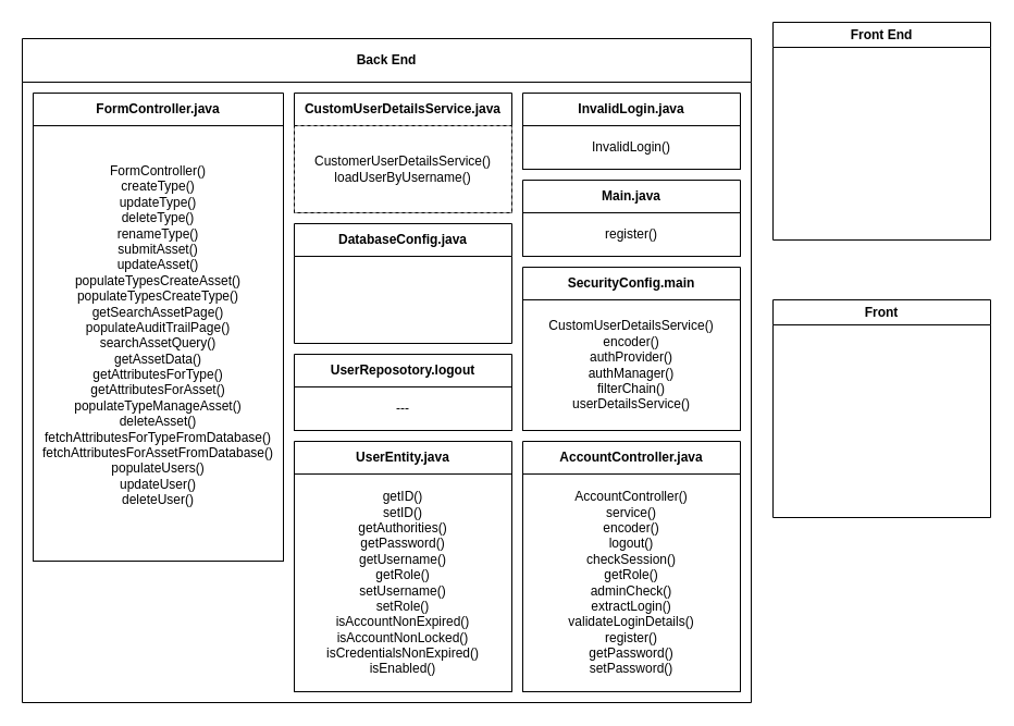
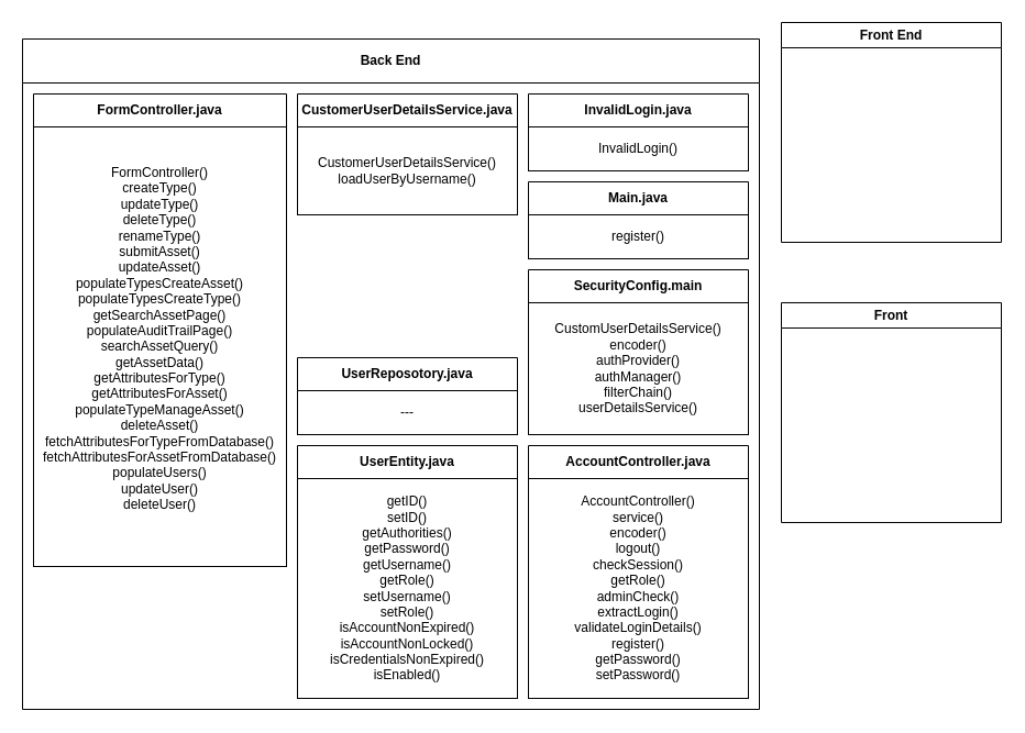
- <mxCell id="5" value="CustomUserDetailsService.java" style="swimlane;whiteSpace=wrap;html=1;startSize=30;" vertex="1" parent="2"><mxGeometry x="250" y="50" width="200" height="110" as="geometry" /></mxCell>
+ <mxCell id="5" value="CustomerUserDetailsService.java" style="swimlane;whiteSpace=wrap;html=1;startSize=30;" vertex="1" parent="2"><mxGeometry x="250" y="50" width="200" height="110" as="geometry" /></mxCell>
- <mxCell id="6" value="CustomerUserDetailsService()&lt;br&gt;loadUserByUsername()" style="whiteSpace=wrap;html=1;dashed=1;" vertex="1" parent="5"><mxGeometry y="30" width="200" height="80" as="geometry" /></mxCell>
+ <mxCell id="6" value="CustomerUserDetailsService()&lt;br&gt;loadUserByUsername()" style="whiteSpace=wrap;html=1;" vertex="1" parent="5"><mxGeometry y="30" width="200" height="80" as="geometry" /></mxCell>
- <mxCell id="7" value="DatabaseConfig.java" style="swimlane;whiteSpace=wrap;html=1;startSize=30;" vertex="1" parent="2"><mxGeometry x="250" y="170" width="200" height="110" as="geometry" /></mxCell>
- <mxCell id="14" value="UserReposotory.logout" style="swimlane;whiteSpace=wrap;html=1;startSize=30;" vertex="1" parent="2"><mxGeometry x="250" y="290" width="200" height="70" as="geometry" /></mxCell>
+ <mxCell id="14" value="UserReposotory.java" style="swimlane;whiteSpace=wrap;html=1;startSize=30;" vertex="1" parent="2"><mxGeometry x="250" y="290" width="200" height="70" as="geometry" /></mxCell>
